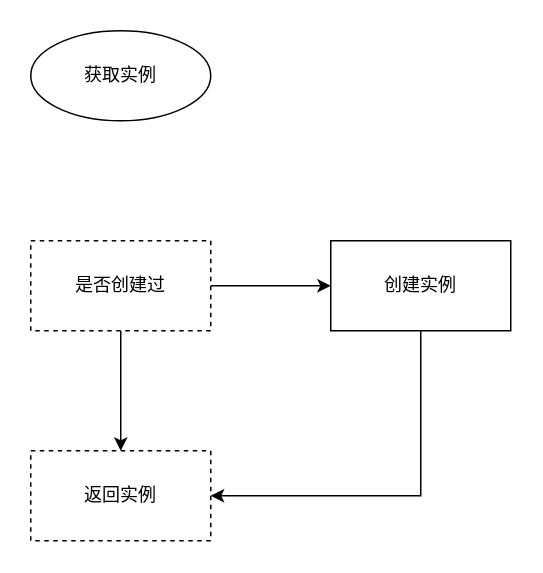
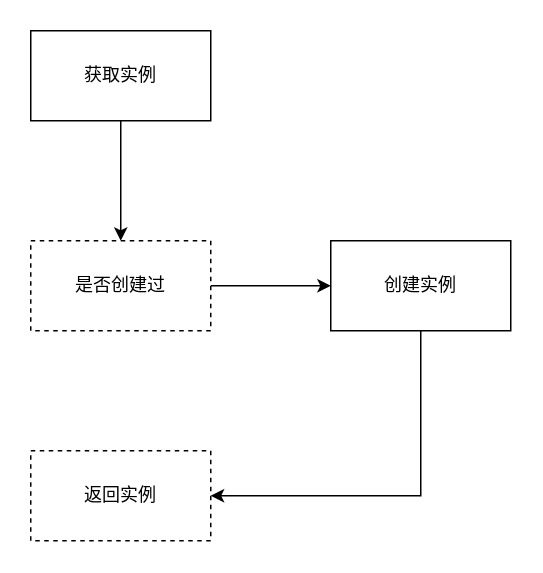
- <mxCell id="3" value="获取实例" style="ellipse;whiteSpace=wrap;html=1;" vertex="1" parent="1"><mxGeometry x="20" y="20" width="120" height="60" as="geometry" /></mxCell>
+ <mxCell id="3" value="获取实例" style="whiteSpace=wrap;html=1;" vertex="1" parent="1"><mxGeometry x="20" y="20" width="120" height="60" as="geometry" /></mxCell>
+ <mxCell id="2" value="" style="edgeStyle=orthogonalEdgeStyle;rounded=0;orthogonalLoop=1;jettySize=auto;html=1;" edge="1" parent="1" source="3" target="6"><mxGeometry relative="1" as="geometry" /></mxCell>
- <mxCell id="5" value="" style="edgeStyle=orthogonalEdgeStyle;rounded=0;orthogonalLoop=1;jettySize=auto;html=1;" edge="1" parent="1" source="6" target="9"><mxGeometry relative="1" as="geometry" /></mxCell>
